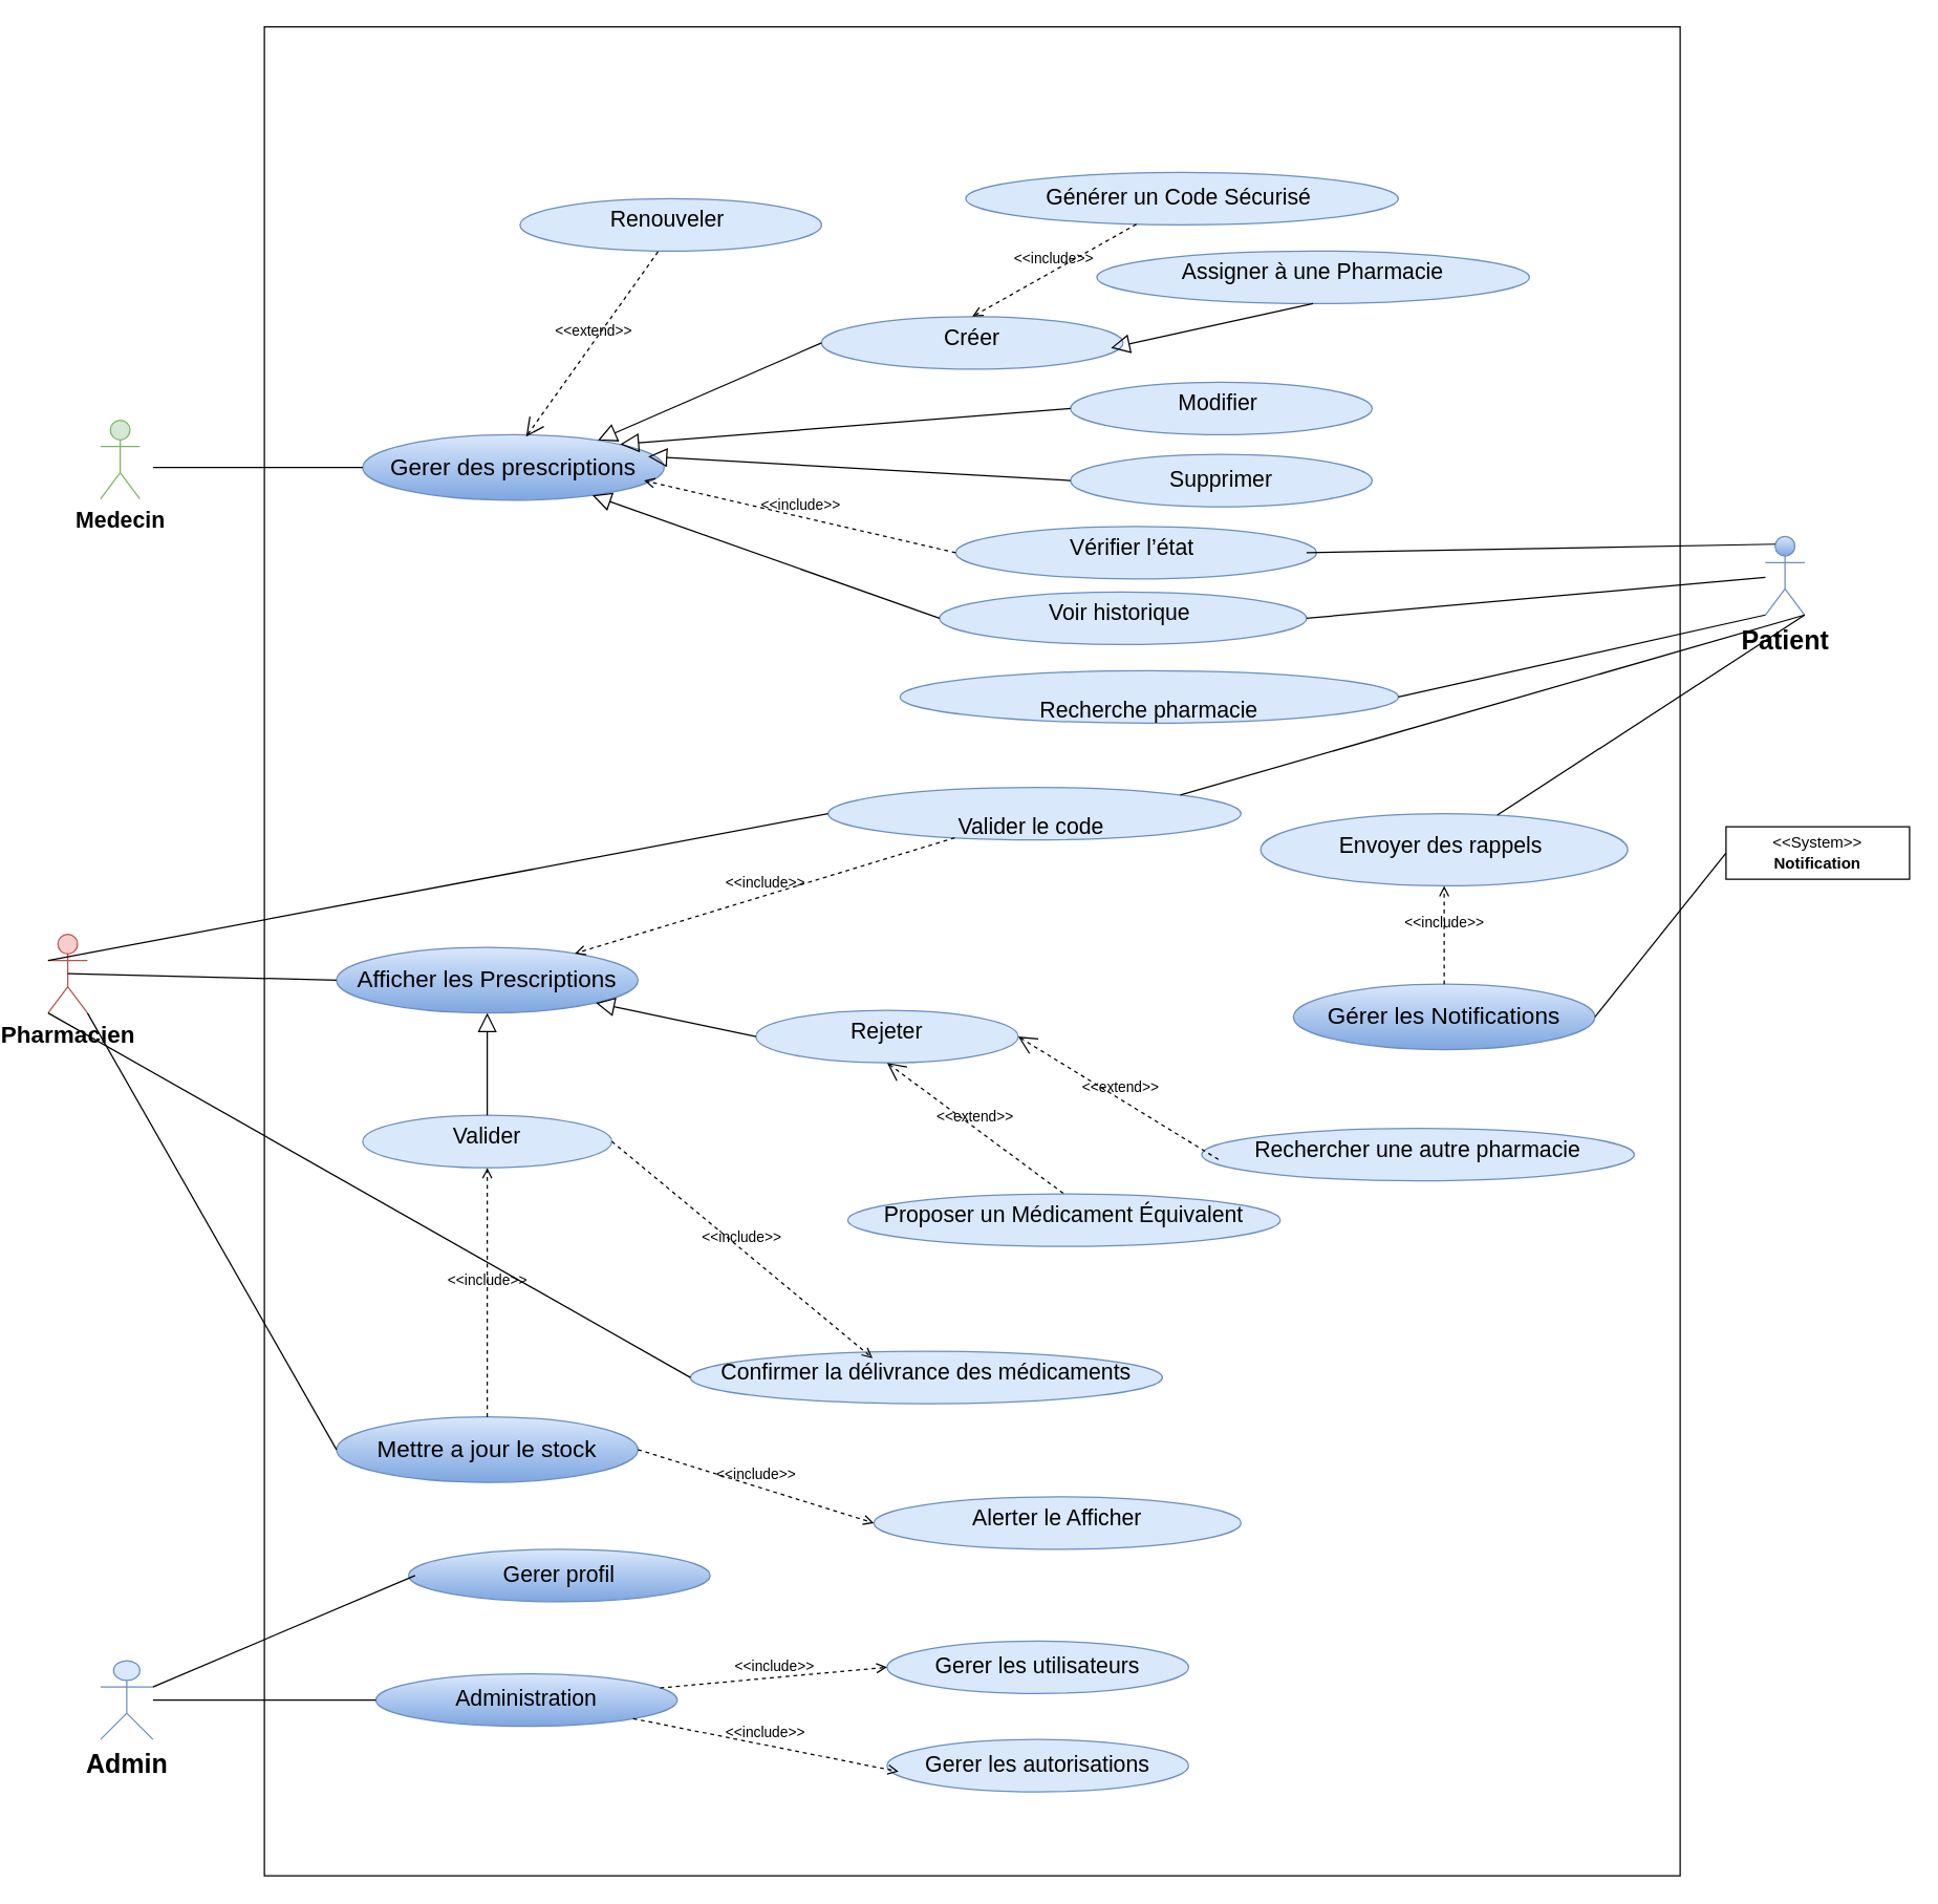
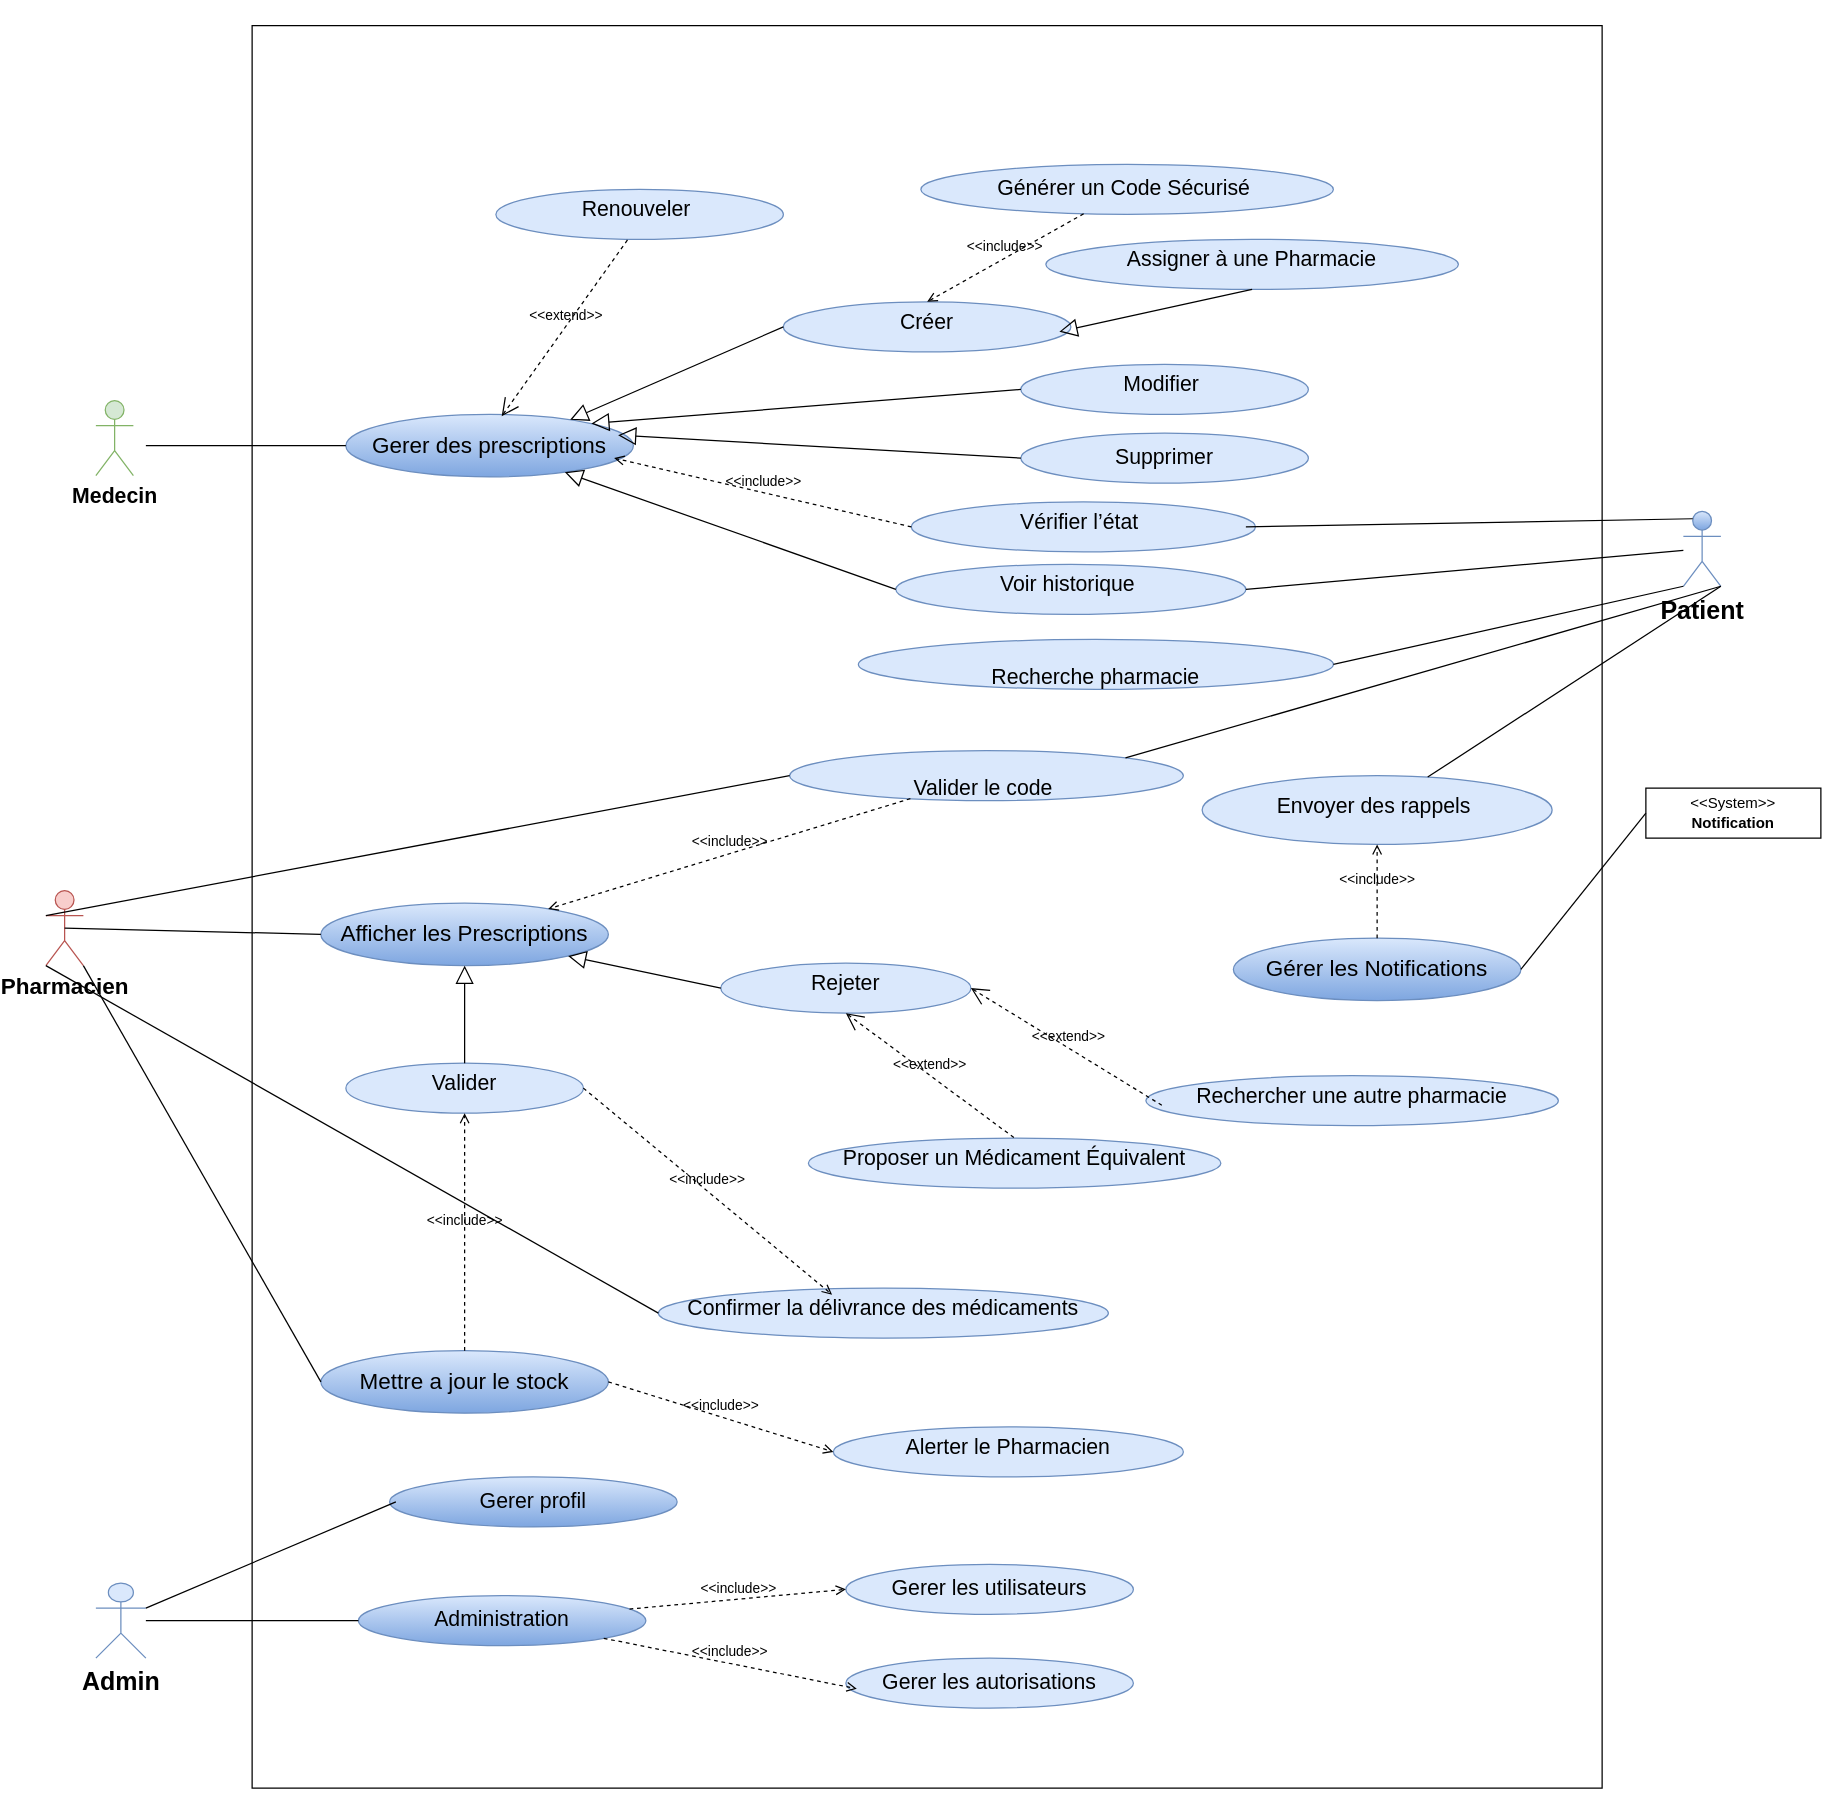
- <mxCell id="58" value="&lt;table&gt;&lt;tbody&gt;&lt;tr&gt;&lt;td&gt;&lt;table&gt;&lt;tbody&gt;&lt;tr&gt;&lt;td&gt;&lt;font&gt;Alerter le Afficher&lt;/font&gt;&lt;/td&gt;&lt;/tr&gt;&lt;/tbody&gt;&lt;/table&gt;&lt;table&gt;&lt;tbody&gt;&lt;tr&gt;&lt;td&gt;&lt;/td&gt;&lt;/tr&gt;&lt;/tbody&gt;&lt;/table&gt;&lt;table&gt;&lt;tbody&gt;&lt;tr&gt;&lt;/tr&gt;&lt;/tbody&gt;&lt;/table&gt;&lt;/td&gt;&lt;/tr&gt;&lt;/tbody&gt;&lt;/table&gt;" style="ellipse;whiteSpace=wrap;html=1;align=center;fillColor=#dae8fc;strokeColor=#6c8ebf;fontSize=17;" parent="1" vertex="1"><mxGeometry x="650" y="1141" width="280" height="40" as="geometry" /></mxCell>
+ <mxCell id="58" value="&lt;table&gt;&lt;tbody&gt;&lt;tr&gt;&lt;td&gt;&lt;table&gt;&lt;tbody&gt;&lt;tr&gt;&lt;td&gt;&lt;font&gt;Alerter le Pharmacien&lt;/font&gt;&lt;/td&gt;&lt;/tr&gt;&lt;/tbody&gt;&lt;/table&gt;&lt;table&gt;&lt;tbody&gt;&lt;tr&gt;&lt;td&gt;&lt;/td&gt;&lt;/tr&gt;&lt;/tbody&gt;&lt;/table&gt;&lt;table&gt;&lt;tbody&gt;&lt;tr&gt;&lt;/tr&gt;&lt;/tbody&gt;&lt;/table&gt;&lt;/td&gt;&lt;/tr&gt;&lt;/tbody&gt;&lt;/table&gt;" style="ellipse;whiteSpace=wrap;html=1;align=center;fillColor=#dae8fc;strokeColor=#6c8ebf;fontSize=17;" parent="1" vertex="1"><mxGeometry x="650" y="1141" width="280" height="40" as="geometry" /></mxCell>
